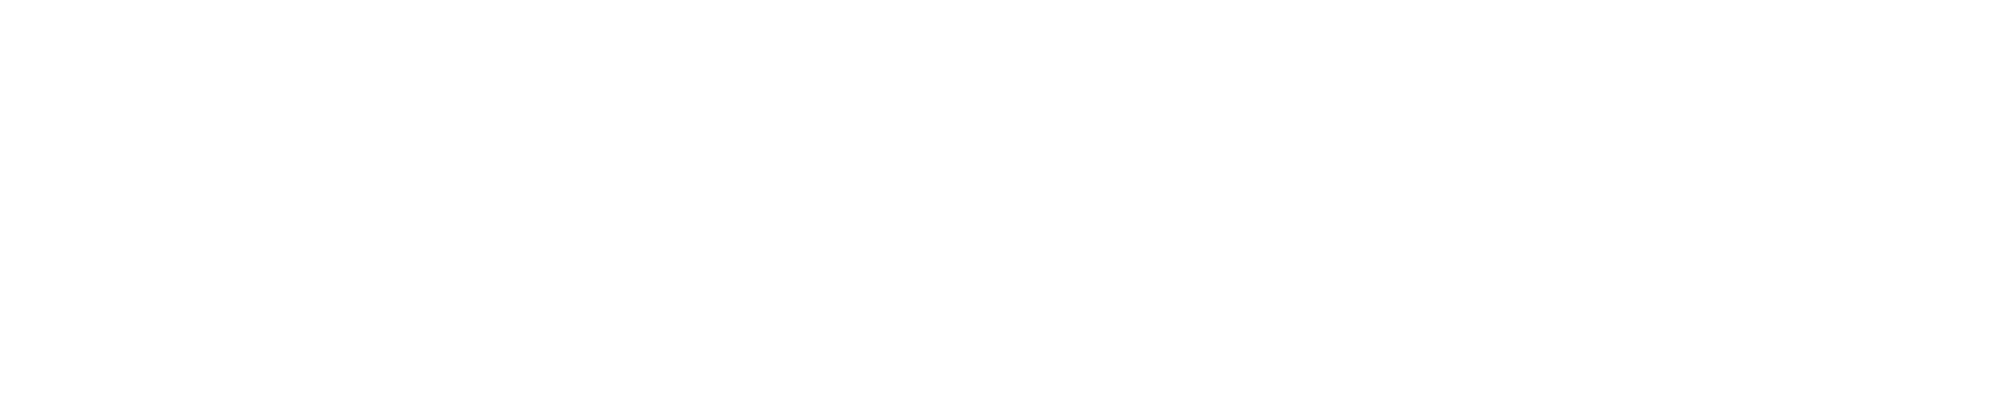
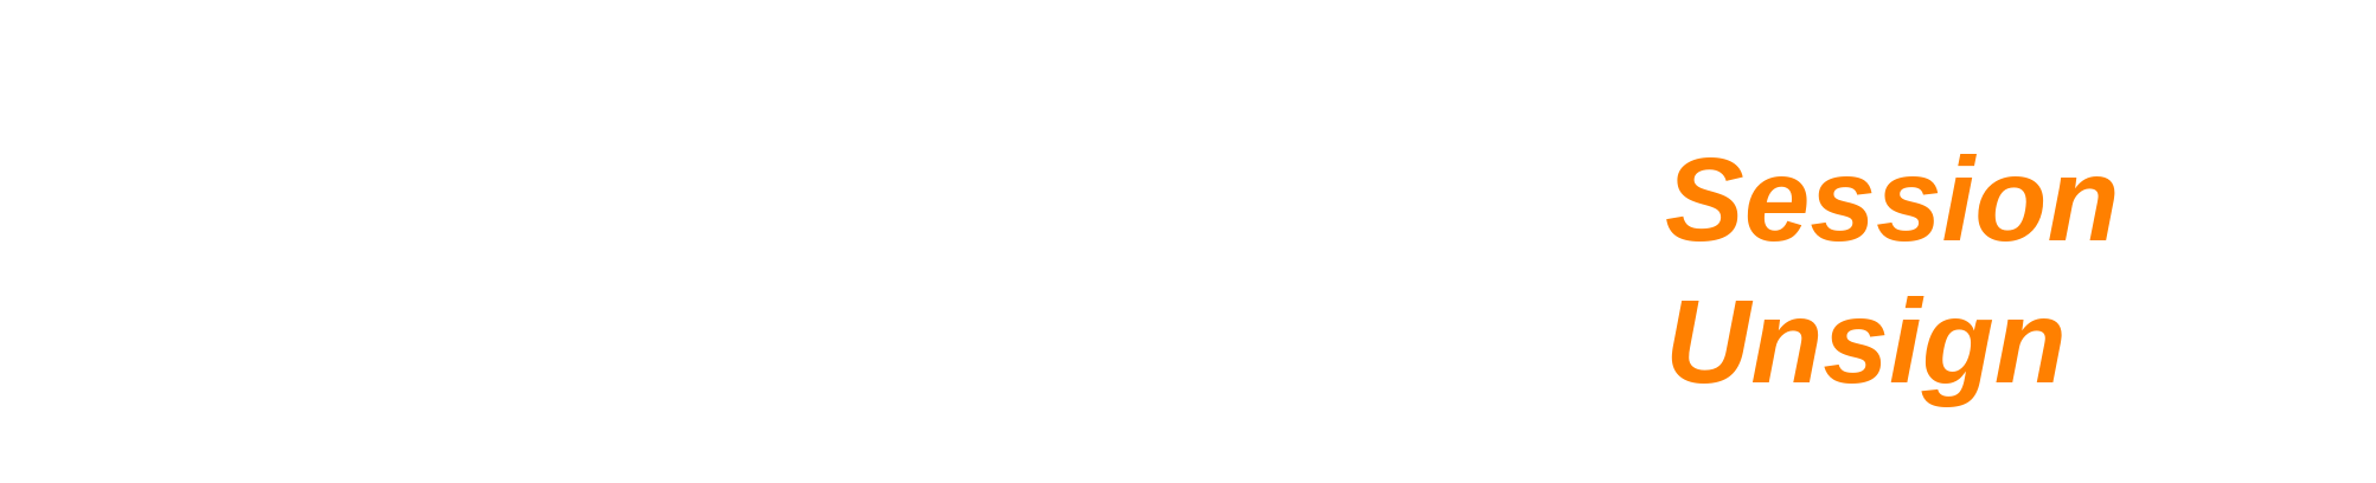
+ <mxCell id="3" value="&lt;div style=&quot;font-size: 40px;&quot; align=&quot;left&quot;&gt;&lt;i&gt;&lt;font style=&quot;font-size: 40px;&quot;&gt;Session&lt;/font&gt;&lt;/i&gt;&lt;/div&gt;&lt;div style=&quot;font-size: 40px;&quot; align=&quot;left&quot;&gt;&lt;i&gt;&lt;font style=&quot;font-size: 40px;&quot;&gt;Unsign&lt;br&gt;&lt;/font&gt;&lt;/i&gt;&lt;/div&gt;" style="text;html=1;strokeColor=none;fillColor=none;align=left;verticalAlign=middle;whiteSpace=wrap;rounded=0;fontStyle=1;fontColor=#FF8000;" vertex="1" parent="1"><mxGeometry x="560" y="50" width="220" height="80.5" as="geometry" /></mxCell>
